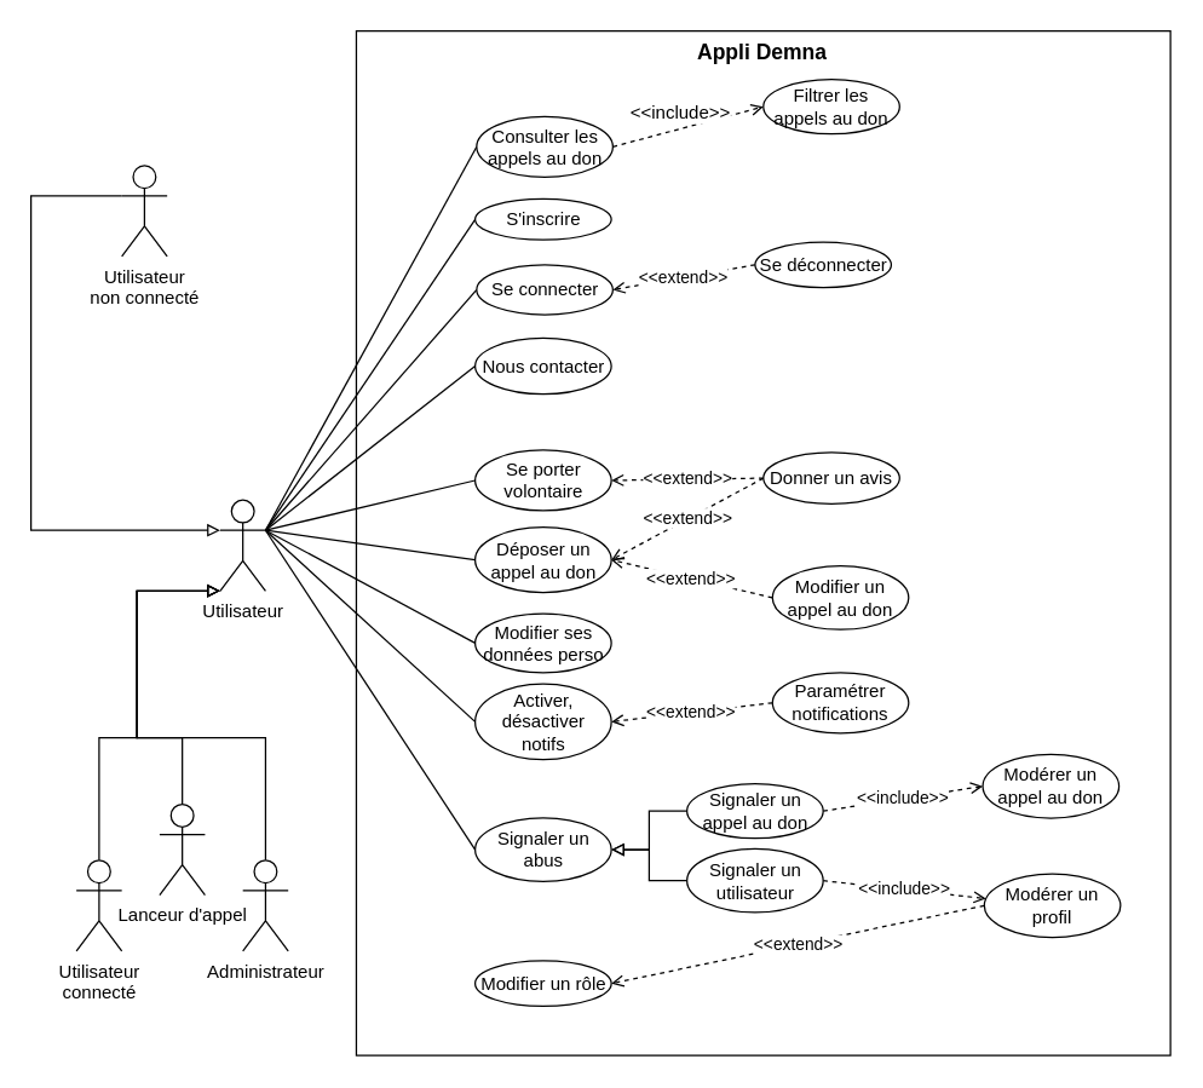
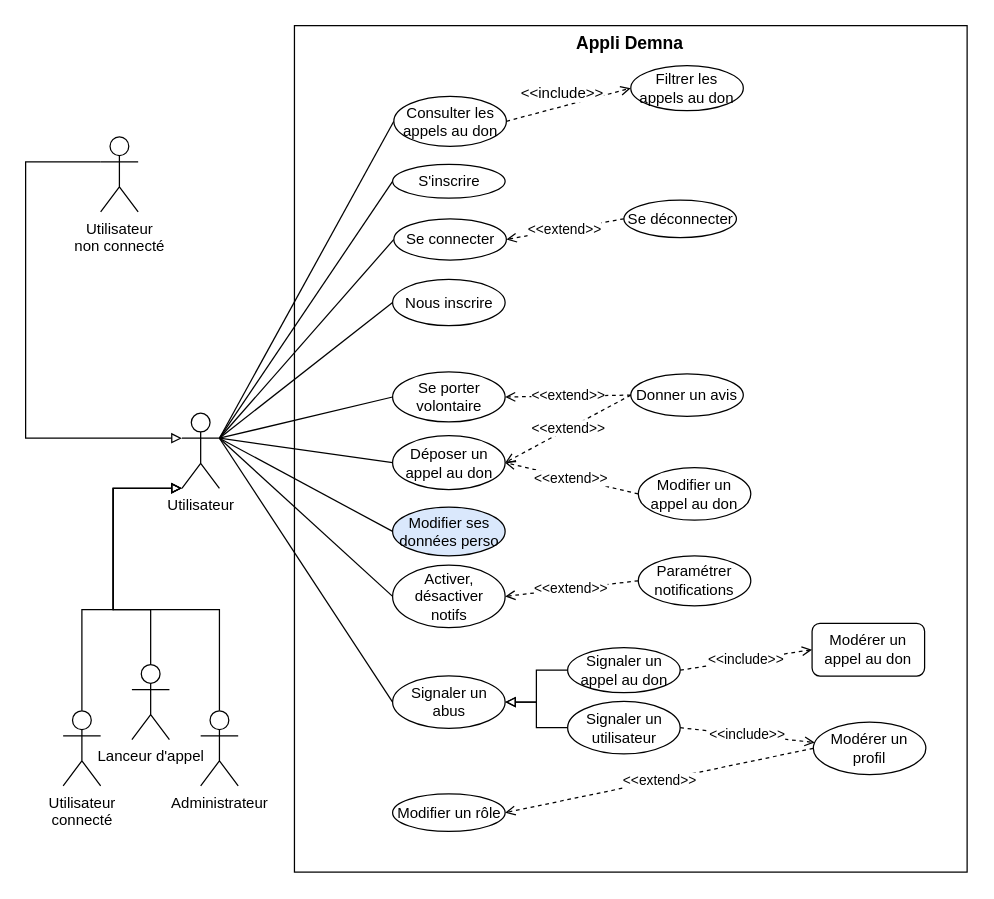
- <mxCell id="36" value="Nous contacter" style="ellipse;whiteSpace=wrap;html=1;fontFamily=Helvetica;fontSize=12;fontColor=#000000;align=center;strokeColor=#000000;fillColor=#ffffff;" vertex="1" parent="1"><mxGeometry x="313.5" y="223" width="90" height="37" as="geometry" /></mxCell>
+ <mxCell id="36" value="Nous inscrire" style="ellipse;whiteSpace=wrap;html=1;fontFamily=Helvetica;fontSize=12;fontColor=#000000;align=center;strokeColor=#000000;fillColor=#ffffff;" vertex="1" parent="1"><mxGeometry x="313.5" y="223" width="90" height="37" as="geometry" /></mxCell>
- <mxCell id="21" value="Modifier ses données perso" style="ellipse;whiteSpace=wrap;html=1;fontFamily=Helvetica;fontSize=12;fontColor=#000000;align=center;strokeColor=#000000;fillColor=#ffffff;" vertex="1" parent="1"><mxGeometry x="313.5" y="405" width="90" height="39" as="geometry" /></mxCell>
+ <mxCell id="21" value="Modifier ses données perso" style="ellipse;whiteSpace=wrap;html=1;fontFamily=Helvetica;fontSize=12;fontColor=#000000;align=center;strokeColor=#000000;fillColor=#dae8fc;" vertex="1" parent="1"><mxGeometry x="313.5" y="405" width="90" height="39" as="geometry" /></mxCell>
- <mxCell id="50" value="Modérer un appel au don" style="ellipse;whiteSpace=wrap;html=1;fontFamily=Helvetica;fontSize=12;fontColor=#000000;align=center;strokeColor=#000000;fillColor=#ffffff;" vertex="1" parent="1"><mxGeometry x="649" y="497.997" width="90" height="42.177" as="geometry" /></mxCell>
+ <mxCell id="50" value="Modérer un appel au don" style="whiteSpace=wrap;html=1;fontFamily=Helvetica;fontSize=12;fontColor=#000000;align=center;strokeColor=#000000;fillColor=#ffffff;rounded=1;" vertex="1" parent="1"><mxGeometry x="649" y="497.997" width="90" height="42.177" as="geometry" /></mxCell>
